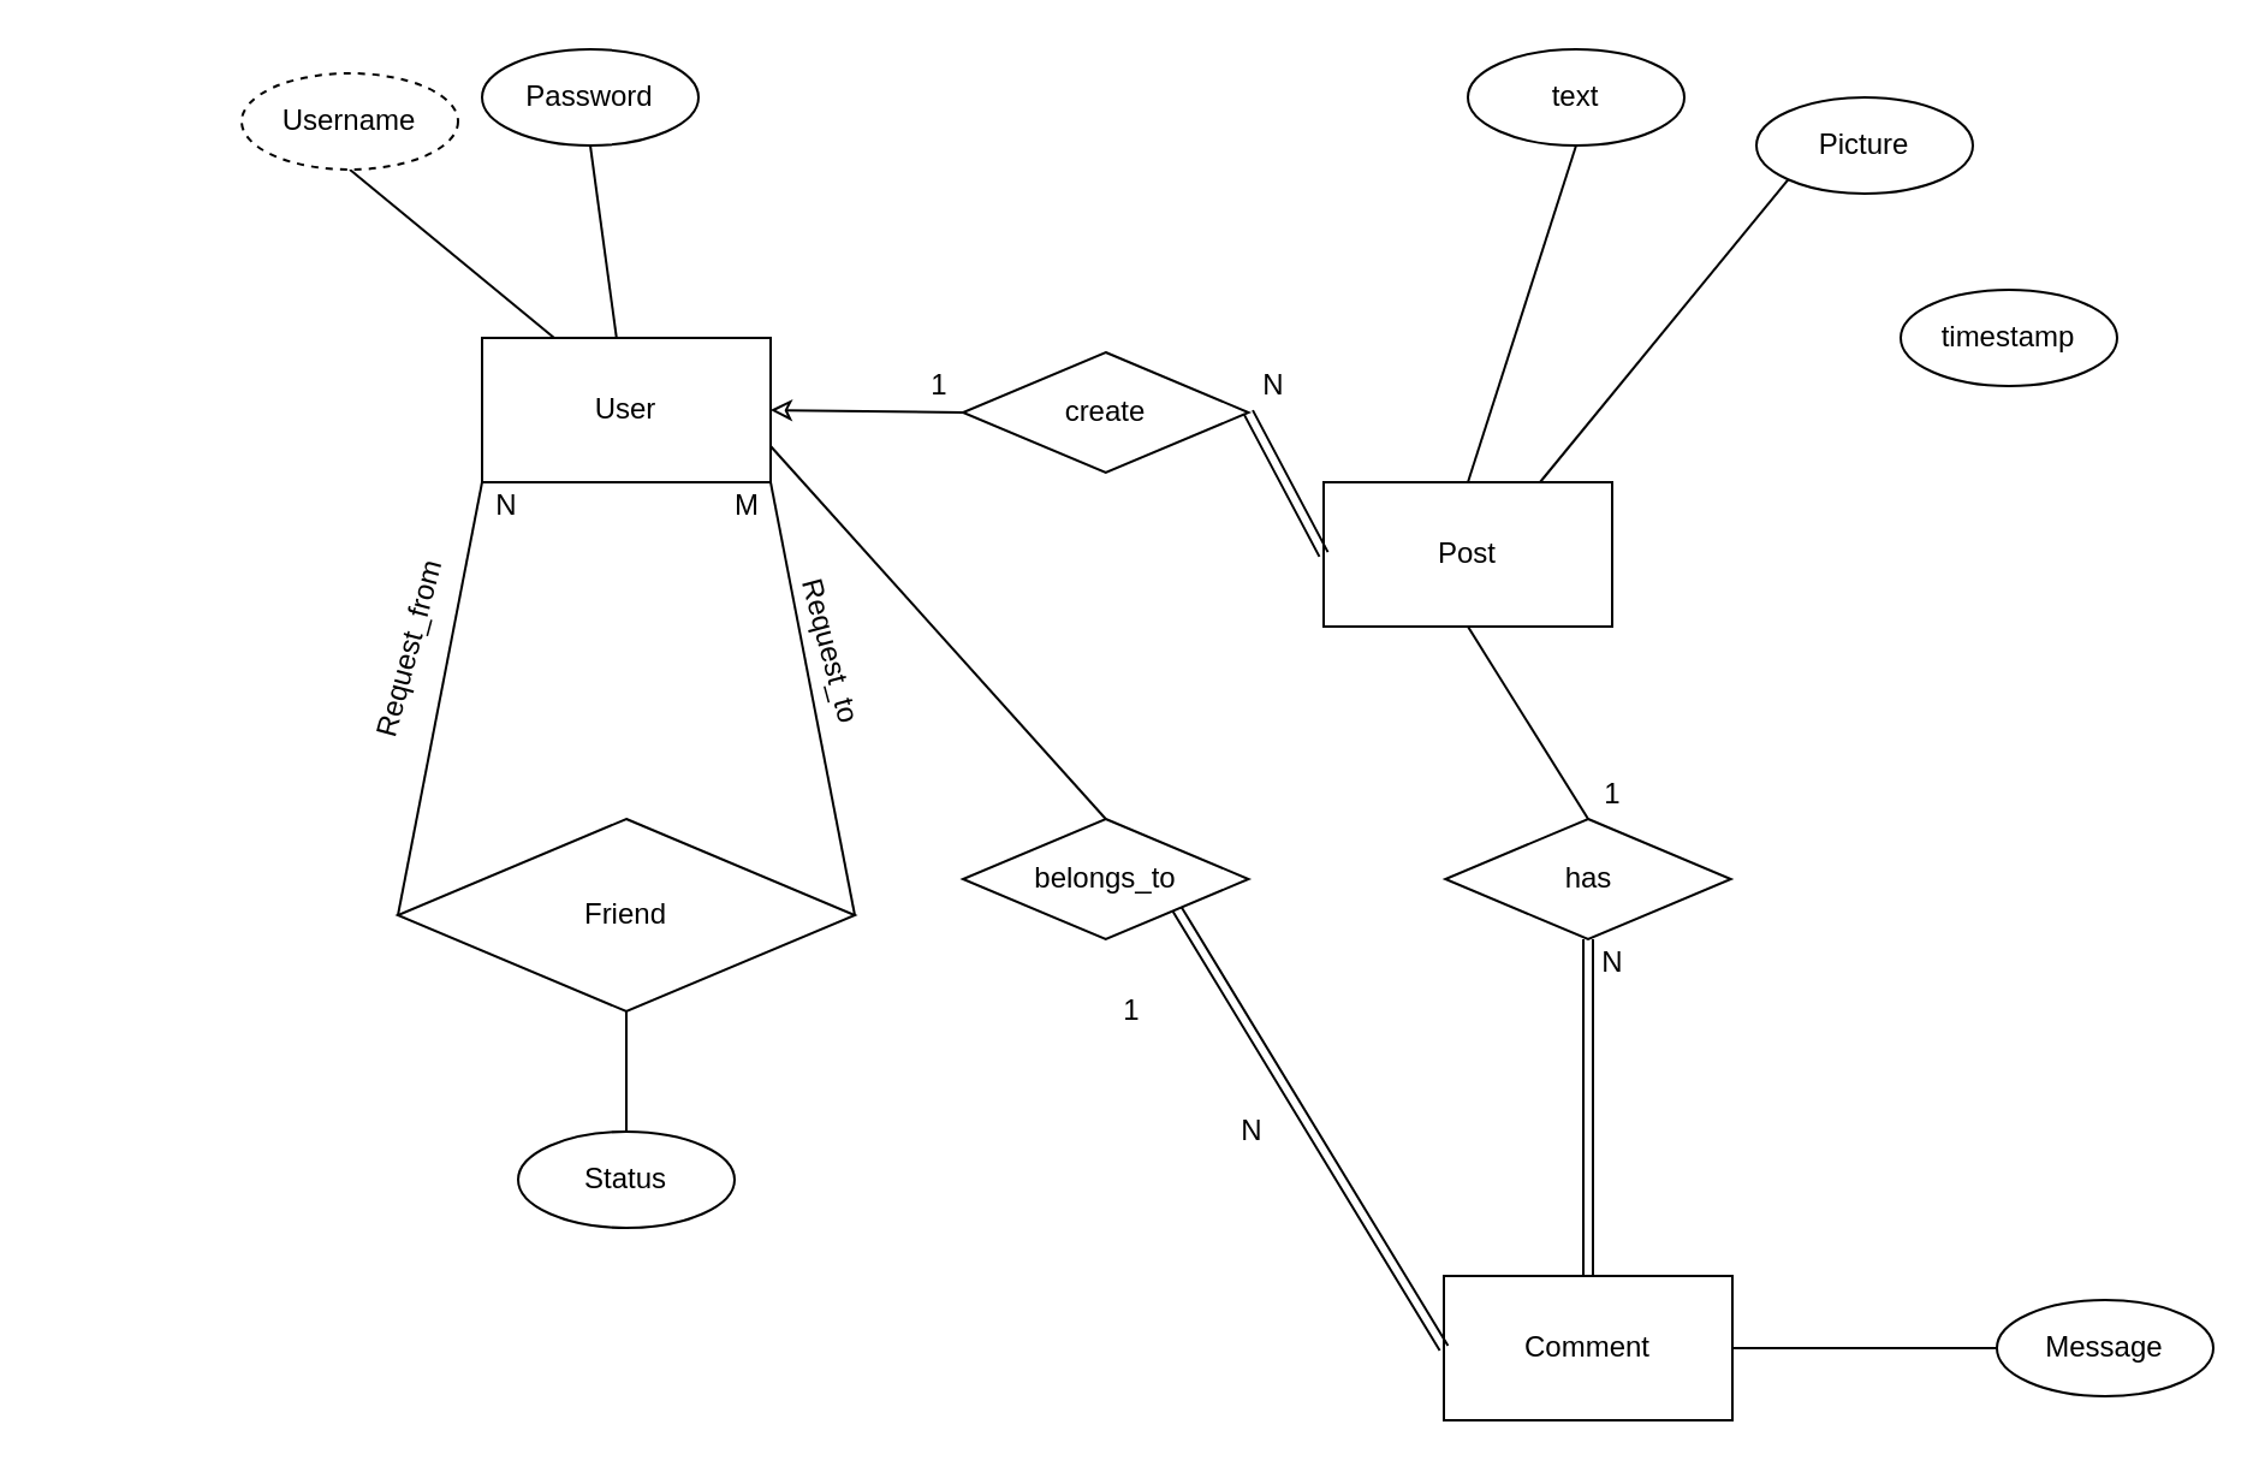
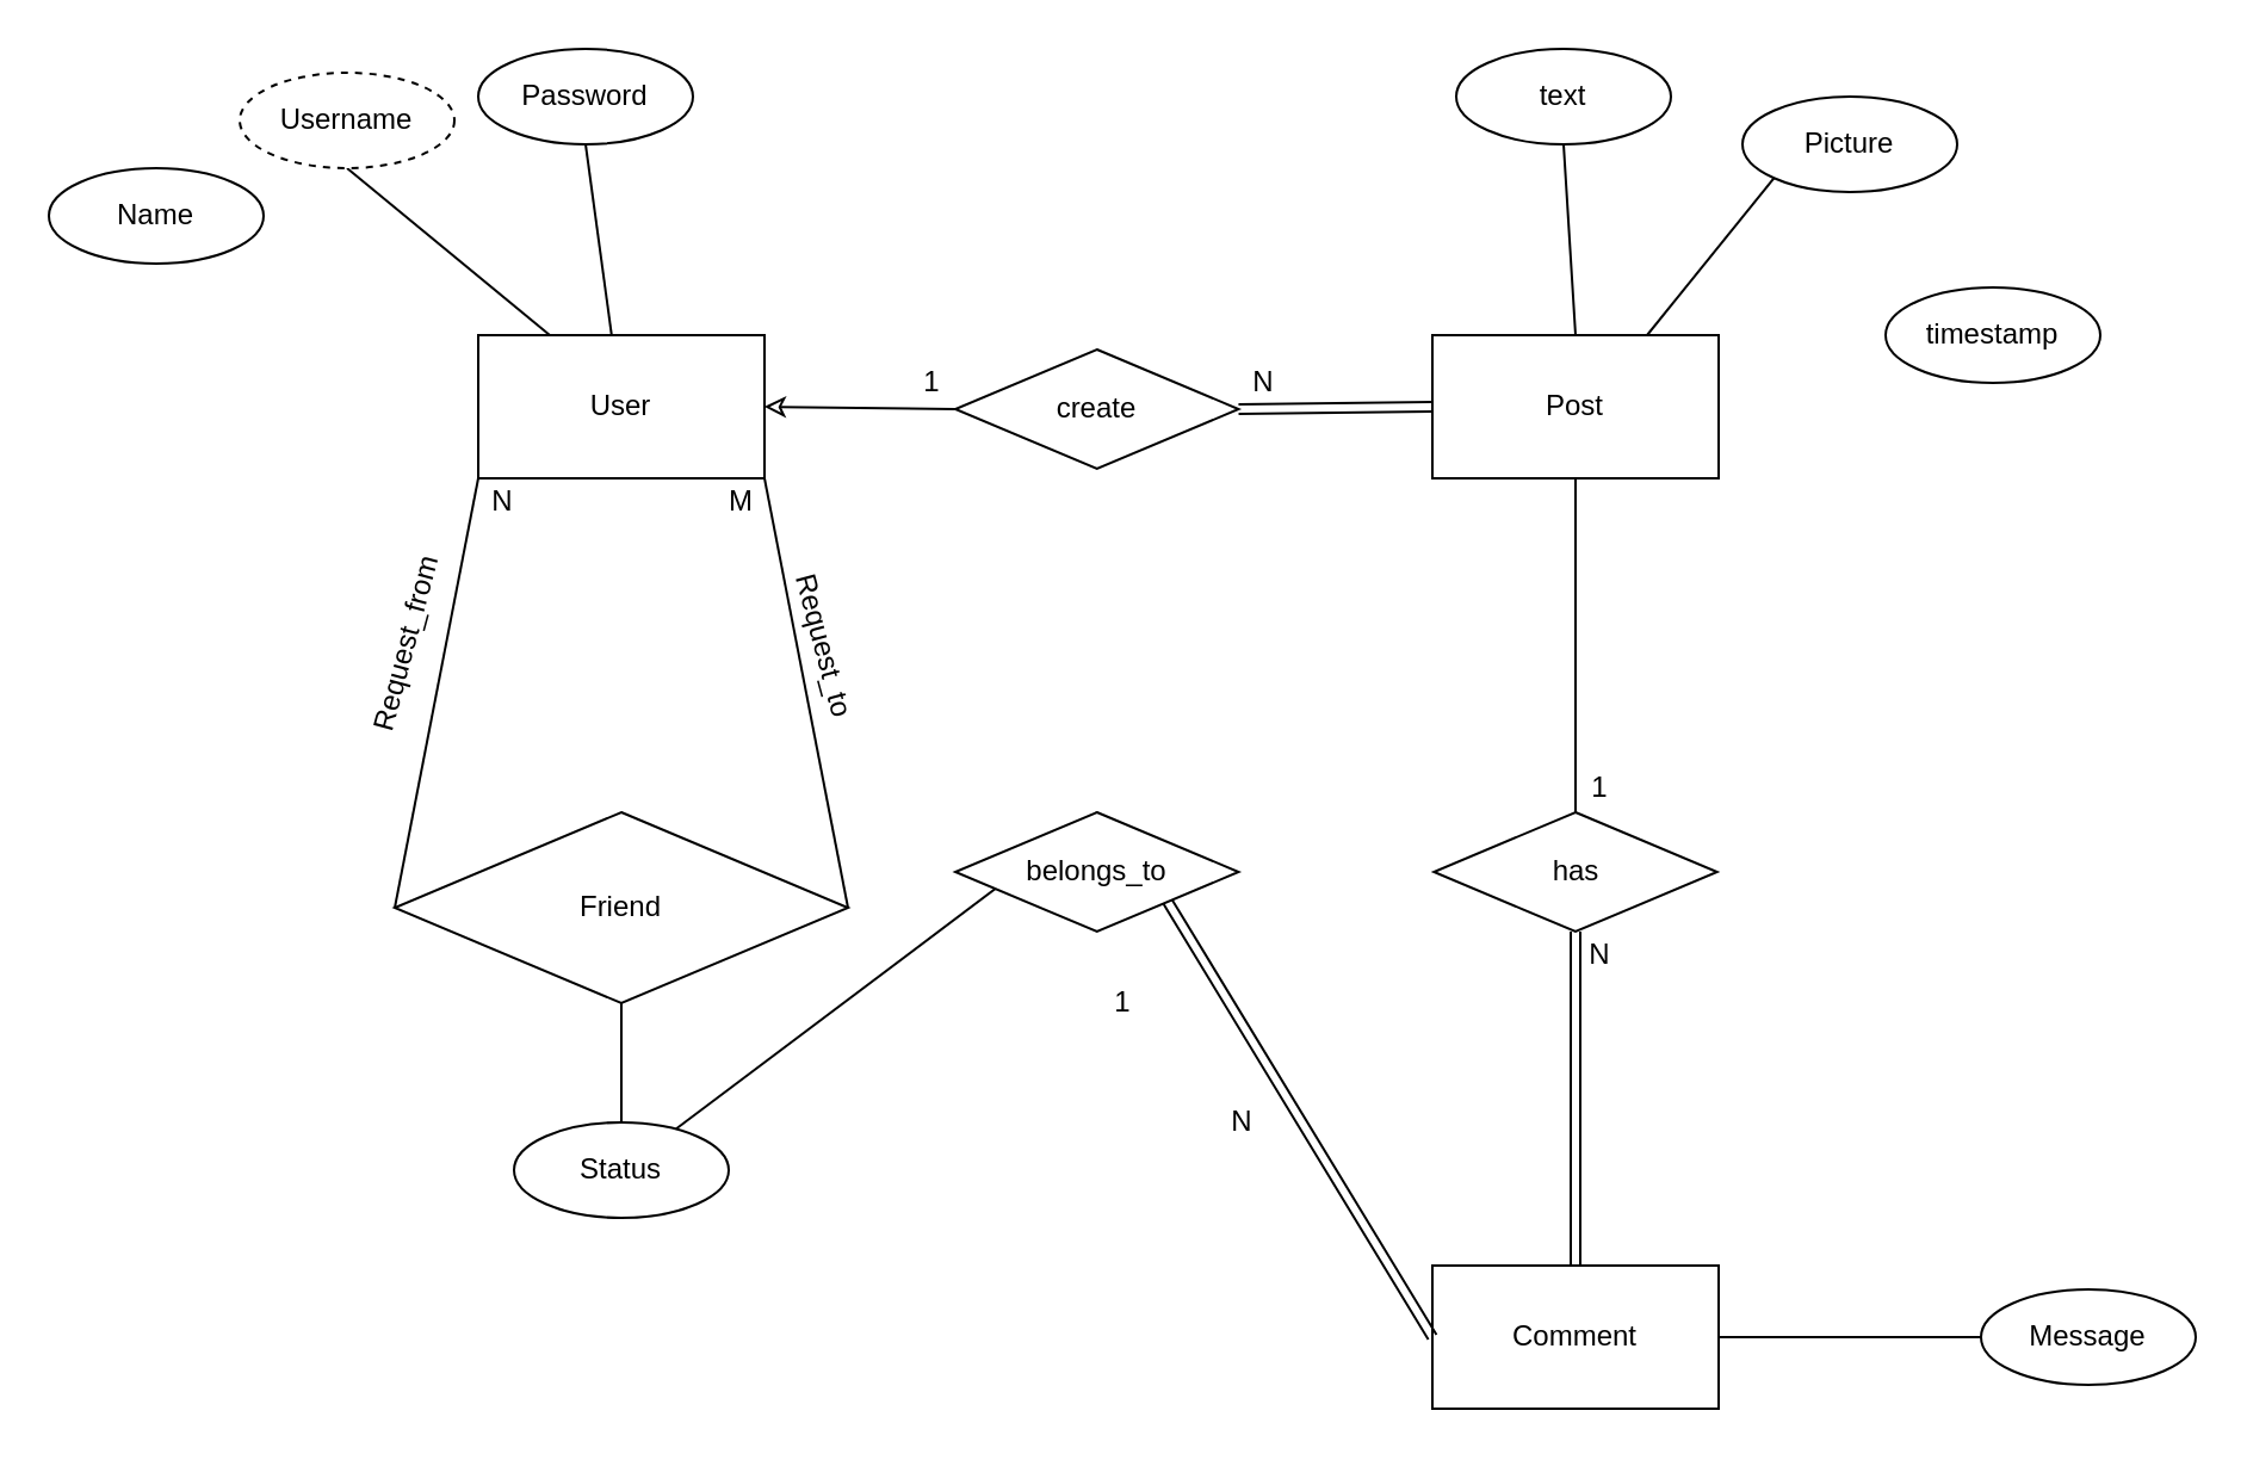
+ <mxCell id="9" value="Name" style="ellipse;whiteSpace=wrap;html=1;" vertex="1" parent="1"><mxGeometry x="20" y="70" width="90" height="40" as="geometry" /></mxCell>
- <mxCell id="18" value="Post" style="rounded=0;whiteSpace=wrap;html=1;" vertex="1" parent="1"><mxGeometry x="550" y="200" width="120" height="60" as="geometry" /></mxCell>
+ <mxCell id="18" value="Post" style="rounded=0;whiteSpace=wrap;html=1;" vertex="1" parent="1"><mxGeometry x="600" y="140" width="120" height="60" as="geometry" /></mxCell>
- <mxCell id="36" style="edgeStyle=none;rounded=0;orthogonalLoop=1;jettySize=auto;html=1;exitX=0.5;exitY=0;exitDx=0;exitDy=0;entryX=1;entryY=0.75;entryDx=0;entryDy=0;endArrow=none;endFill=0;" edge="1" parent="1" source="38" target="4"><mxGeometry relative="1" as="geometry" /></mxCell>
+ <mxCell id="36" style="edgeStyle=none;rounded=0;orthogonalLoop=1;jettySize=auto;html=1;exitX=0.5;exitY=0;exitDx=0;exitDy=0;endArrow=none;endFill=0;" edge="1" parent="1" source="38" target="16"><mxGeometry relative="1" as="geometry" /></mxCell>
